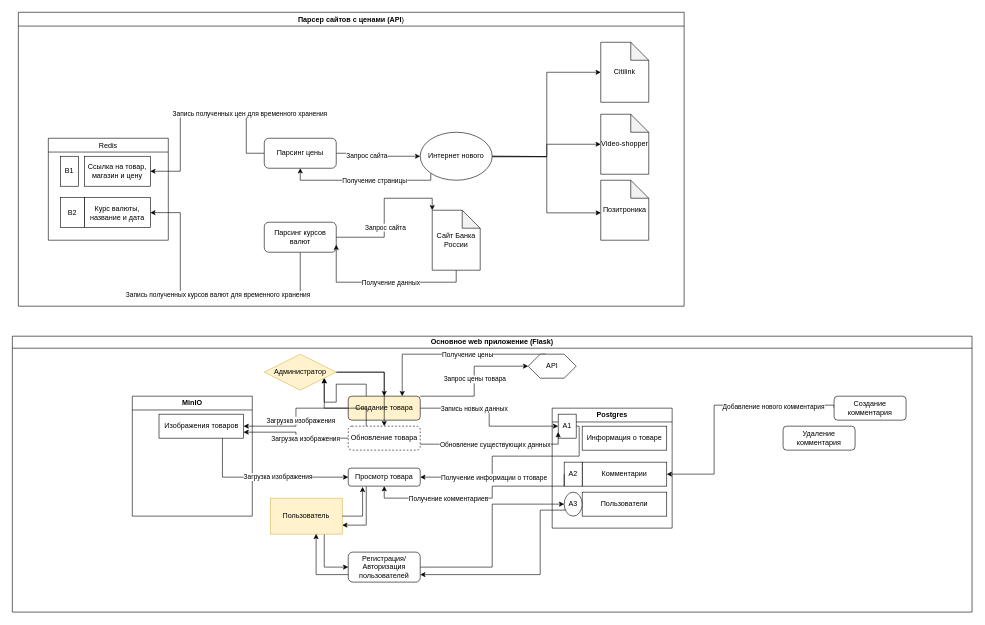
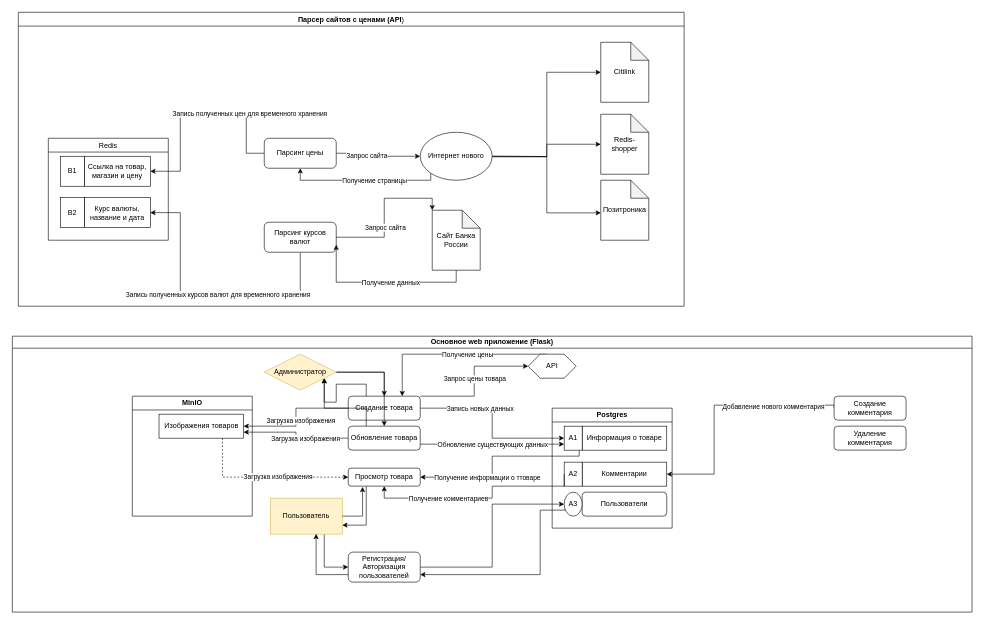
- <mxCell id="4" value="Video-shopper" style="shape=note;whiteSpace=wrap;html=1;backgroundOutline=1;darkOpacity=0.05;" parent="1" vertex="1"><mxGeometry x="1001" y="190" width="80" height="100" as="geometry" /></mxCell>
+ <mxCell id="4" value="Redis-shopper" style="shape=note;whiteSpace=wrap;html=1;backgroundOutline=1;darkOpacity=0.05;" parent="1" vertex="1"><mxGeometry x="1001" y="190" width="80" height="100" as="geometry" /></mxCell>
- <mxCell id="12" value="B1" style="rounded=0;whiteSpace=wrap;html=1;" parent="8" vertex="1"><mxGeometry x="20" y="30" width="30" height="50" as="geometry" /></mxCell>
+ <mxCell id="12" value="B1" style="rounded=0;whiteSpace=wrap;html=1;" parent="8" vertex="1"><mxGeometry x="20" y="30" width="40" height="50" as="geometry" /></mxCell>
- <mxCell id="46" value="Создание товара" style="rounded=1;whiteSpace=wrap;html=1;fillColor=#fff2cc;" parent="30" vertex="1"><mxGeometry x="560" y="100" width="120" height="40" as="geometry" /></mxCell>
+ <mxCell id="46" value="Создание товара" style="rounded=1;whiteSpace=wrap;html=1;" parent="30" vertex="1"><mxGeometry x="560" y="100" width="120" height="40" as="geometry" /></mxCell>
- <mxCell id="49" value="A1" style="rounded=0;whiteSpace=wrap;html=1;" parent="30" vertex="1"><mxGeometry x="910" y="130" width="30" height="40" as="geometry" /></mxCell>
+ <mxCell id="49" value="A1" style="rounded=0;whiteSpace=wrap;html=1;" parent="30" vertex="1"><mxGeometry x="920" y="150" width="30" height="40" as="geometry" /></mxCell>
- <mxCell id="55" value="Обновление&amp;nbsp;товара" style="rounded=1;whiteSpace=wrap;html=1;dashed=1;" parent="30" vertex="1"><mxGeometry x="560" y="150" width="120" height="40" as="geometry" /></mxCell>
+ <mxCell id="55" value="Обновление&amp;nbsp;товара" style="rounded=1;whiteSpace=wrap;html=1;" parent="30" vertex="1"><mxGeometry x="560" y="150" width="120" height="40" as="geometry" /></mxCell>
- <mxCell id="61" value="Удаление комментария" style="rounded=1;whiteSpace=wrap;html=1;" parent="30" vertex="1"><mxGeometry x="1285" y="150" width="120" height="40" as="geometry" /></mxCell>
+ <mxCell id="61" value="Удаление комментария" style="rounded=1;whiteSpace=wrap;html=1;" parent="30" vertex="1"><mxGeometry x="1370" y="150" width="120" height="40" as="geometry" /></mxCell>
- <mxCell id="64" style="edgeStyle=orthogonalEdgeStyle;rounded=0;orthogonalLoop=1;jettySize=auto;html=1;exitX=0.75;exitY=1;exitDx=0;exitDy=0;entryX=0;entryY=0.5;entryDx=0;entryDy=0;" parent="30" source="38" target="57" edge="1"><mxGeometry relative="1" as="geometry" /></mxCell>
+ <mxCell id="64" style="edgeStyle=orthogonalEdgeStyle;rounded=0;orthogonalLoop=1;jettySize=auto;html=1;exitX=0.75;exitY=1;exitDx=0;exitDy=0;entryX=0;entryY=0.5;entryDx=0;entryDy=0;dashed=1;" parent="30" source="38" target="57" edge="1"><mxGeometry relative="1" as="geometry" /></mxCell>
- <mxCell id="35" value="Пользователи" style="rounded=0;whiteSpace=wrap;html=1;" parent="31" vertex="1"><mxGeometry x="50" y="140" width="141" height="40" as="geometry" /></mxCell>
+ <mxCell id="35" value="Пользователи" style="whiteSpace=wrap;html=1;rounded=1;" parent="31" vertex="1"><mxGeometry x="50" y="140" width="141" height="40" as="geometry" /></mxCell>
